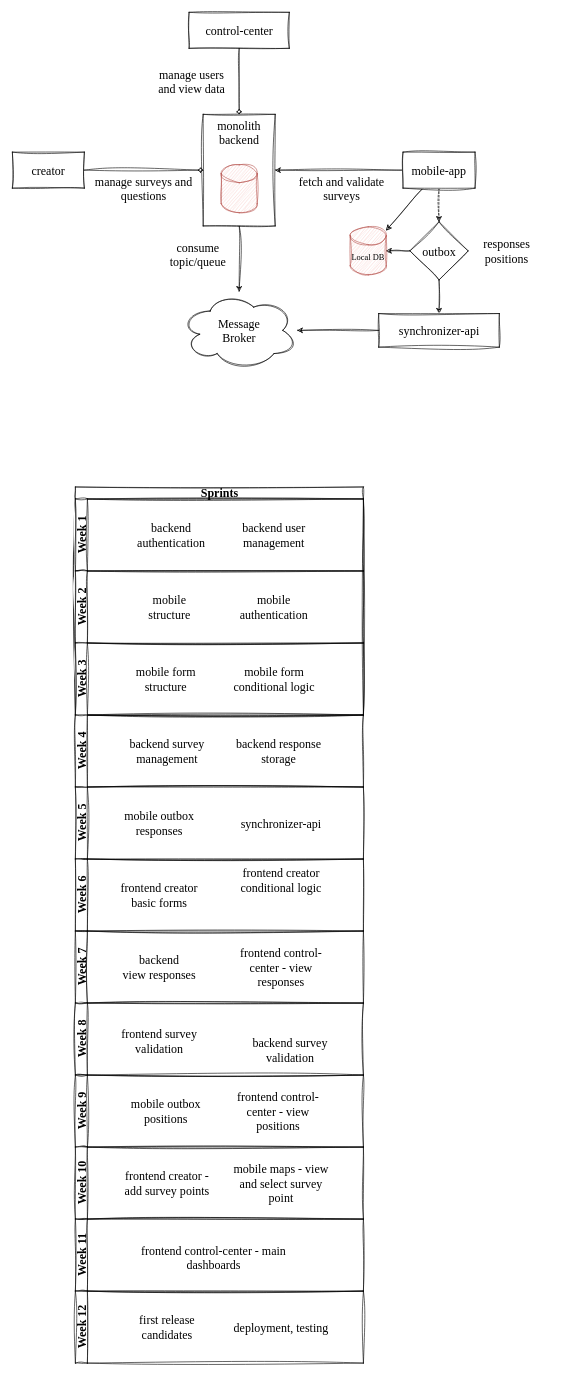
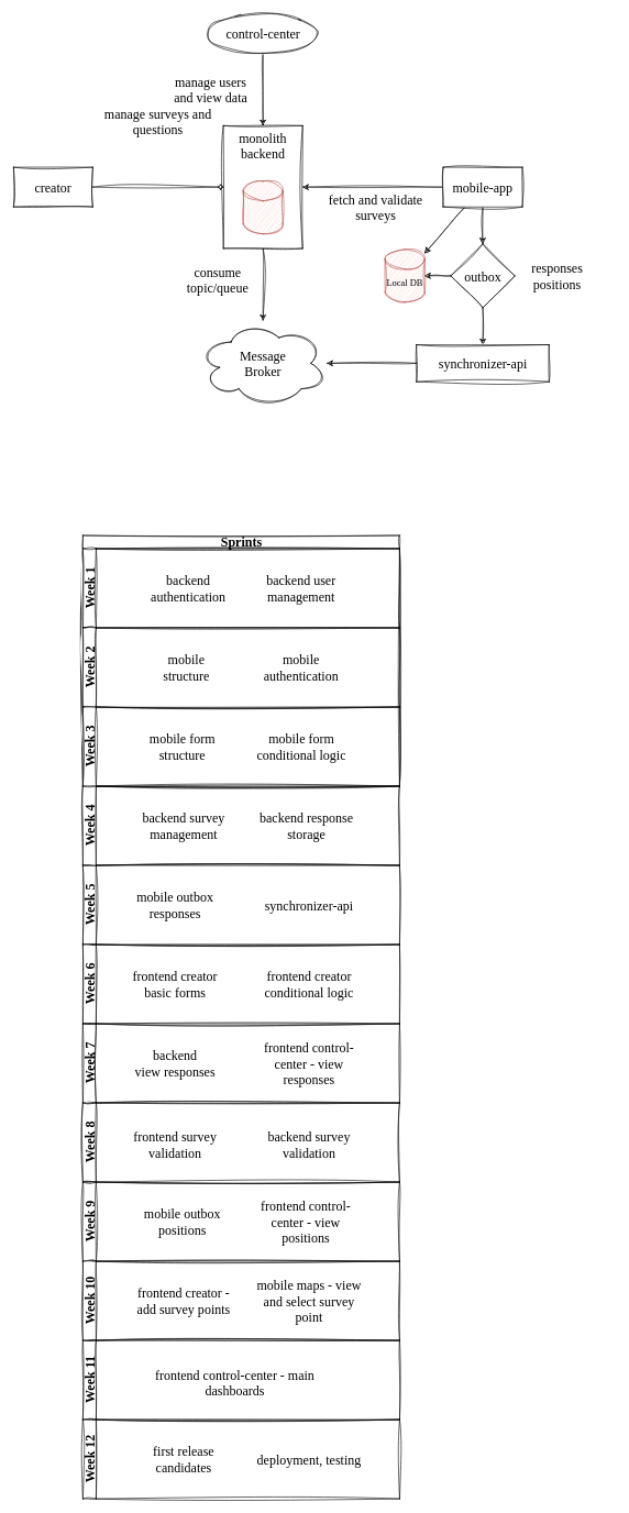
- <mxCell id="5" value="control-center" style="rounded=0;whiteSpace=wrap;html=1;hachureGap=4;fontFamily=Architects Daughter;fontSource=https%3A%2F%2Ffonts.googleapis.com%2Fcss%3Ffamily%3DArchitects%2BDaughter;fontSize=20;sketch=1;curveFitting=1;jiggle=2;" parent="1" vertex="1"><mxGeometry x="314.5" y="20" width="167" height="60" as="geometry" /></mxCell>
+ <mxCell id="5" value="control-center" style="ellipse;whiteSpace=wrap;html=1;hachureGap=4;fontFamily=Architects Daughter;fontSource=https%3A%2F%2Ffonts.googleapis.com%2Fcss%3Ffamily%3DArchitects%2BDaughter;fontSize=20;sketch=1;curveFitting=1;jiggle=2;" parent="1" vertex="1"><mxGeometry x="314.5" y="20" width="167" height="60" as="geometry" /></mxCell>
- <mxCell id="4" style="edgeStyle=orthogonalEdgeStyle;rounded=0;hachureGap=4;orthogonalLoop=1;jettySize=auto;html=1;fontFamily=Architects Daughter;fontSource=https%3A%2F%2Ffonts.googleapis.com%2Fcss%3Ffamily%3DArchitects%2BDaughter;fontSize=16;sketch=1;curveFitting=1;jiggle=2;endArrow=diamond;" parent="1" source="5" target="11" edge="1"><mxGeometry relative="1" as="geometry" /></mxCell>
+ <mxCell id="4" style="edgeStyle=orthogonalEdgeStyle;rounded=0;hachureGap=4;orthogonalLoop=1;jettySize=auto;html=1;fontFamily=Architects Daughter;fontSource=https%3A%2F%2Ffonts.googleapis.com%2Fcss%3Ffamily%3DArchitects%2BDaughter;fontSize=16;sketch=1;curveFitting=1;jiggle=2;" parent="1" source="5" target="11" edge="1"><mxGeometry relative="1" as="geometry" /></mxCell>
- <mxCell id="12" value="manage surveys and questions" style="text;html=1;strokeColor=none;fillColor=none;align=center;verticalAlign=middle;whiteSpace=wrap;rounded=0;fontSize=20;fontFamily=Architects Daughter;sketch=1;curveFitting=1;jiggle=2;" parent="1" vertex="1"><mxGeometry x="152" y="299" width="174" height="30" as="geometry" /></mxCell>
+ <mxCell id="12" value="manage surveys and questions" style="text;html=1;strokeColor=none;fillColor=none;align=center;verticalAlign=middle;whiteSpace=wrap;rounded=0;fontSize=20;fontFamily=Architects Daughter;sketch=1;curveFitting=1;jiggle=2;" parent="1" vertex="1"><mxGeometry x="152" y="169" width="174" height="30" as="geometry" /></mxCell>
- <mxCell id="7" style="edgeStyle=none;rounded=0;hachureGap=4;orthogonalLoop=1;jettySize=auto;html=1;fontFamily=Architects Daughter;fontSource=https%3A%2F%2Ffonts.googleapis.com%2Fcss%3Ffamily%3DArchitects%2BDaughter;fontSize=16;sketch=1;curveFitting=1;jiggle=2;dashed=1;" parent="1" source="9" target="16" edge="1"><mxGeometry relative="1" as="geometry" /></mxCell>
+ <mxCell id="7" style="edgeStyle=none;rounded=0;hachureGap=4;orthogonalLoop=1;jettySize=auto;html=1;fontFamily=Architects Daughter;fontSource=https%3A%2F%2Ffonts.googleapis.com%2Fcss%3Ffamily%3DArchitects%2BDaughter;fontSize=16;sketch=1;curveFitting=1;jiggle=2;" parent="1" source="9" target="16" edge="1"><mxGeometry relative="1" as="geometry" /></mxCell>
- <mxCell id="44" value="frontend creator conditional logic" style="text;html=1;strokeColor=none;fillColor=none;align=center;verticalAlign=middle;whiteSpace=wrap;rounded=0;fontSize=20;fontFamily=Architects Daughter;sketch=1;curveFitting=1;jiggle=2;" parent="42" vertex="1"><mxGeometry x="258" y="11" width="170" height="48" as="geometry" /></mxCell>
+ <mxCell id="44" value="frontend creator conditional logic" style="text;html=1;strokeColor=none;fillColor=none;align=center;verticalAlign=middle;whiteSpace=wrap;rounded=0;fontSize=20;fontFamily=Architects Daughter;sketch=1;curveFitting=1;jiggle=2;" parent="42" vertex="1"><mxGeometry x="258" y="36" width="170" height="48" as="geometry" /></mxCell>
- <mxCell id="50" value="backend survey validation" style="text;html=1;strokeColor=none;fillColor=none;align=center;verticalAlign=middle;whiteSpace=wrap;rounded=0;fontSize=20;fontFamily=Architects Daughter;sketch=1;curveFitting=1;jiggle=2;" parent="48" vertex="1"><mxGeometry x="273" y="54" width="170" height="48" as="geometry" /></mxCell>
+ <mxCell id="50" value="backend survey validation" style="text;html=1;strokeColor=none;fillColor=none;align=center;verticalAlign=middle;whiteSpace=wrap;rounded=0;fontSize=20;fontFamily=Architects Daughter;sketch=1;curveFitting=1;jiggle=2;" parent="48" vertex="1"><mxGeometry x="258" y="39" width="170" height="48" as="geometry" /></mxCell>
